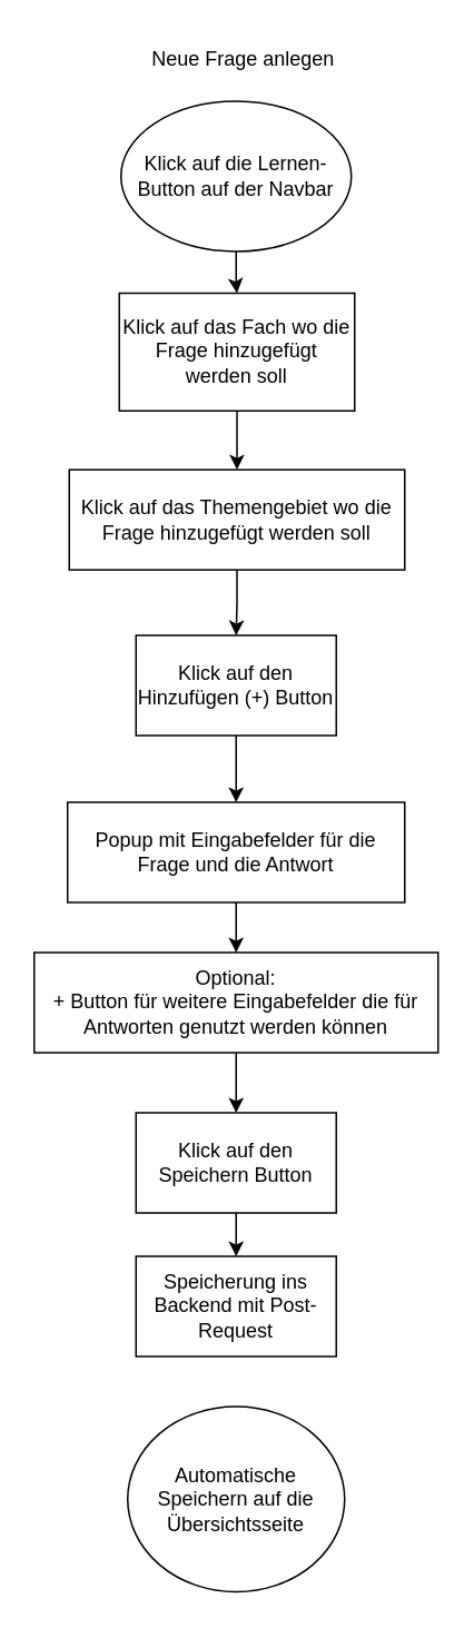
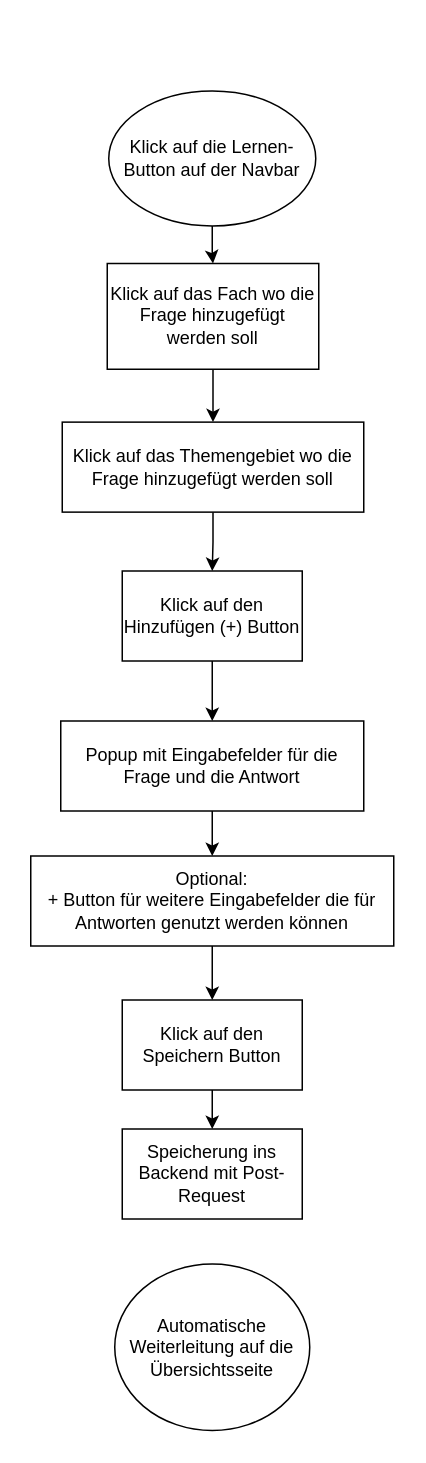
- <mxCell id="4" value="Neue Frage anlegen" style="text;html=1;strokeColor=none;fillColor=none;align=center;verticalAlign=middle;whiteSpace=wrap;rounded=0;" vertex="1" parent="1"><mxGeometry x="49" y="20" width="193" height="30" as="geometry" /></mxCell>
- <mxCell id="12" value="Automatische Speichern auf die Übersichtsseite" style="ellipse;whiteSpace=wrap;html=1;" vertex="1" parent="1"><mxGeometry x="76" y="842" width="130" height="111" as="geometry" /></mxCell>
+ <mxCell id="12" value="Automatische Weiterleitung auf die Übersichtsseite" style="ellipse;whiteSpace=wrap;html=1;" vertex="1" parent="1"><mxGeometry x="76" y="842" width="130" height="111" as="geometry" /></mxCell>
